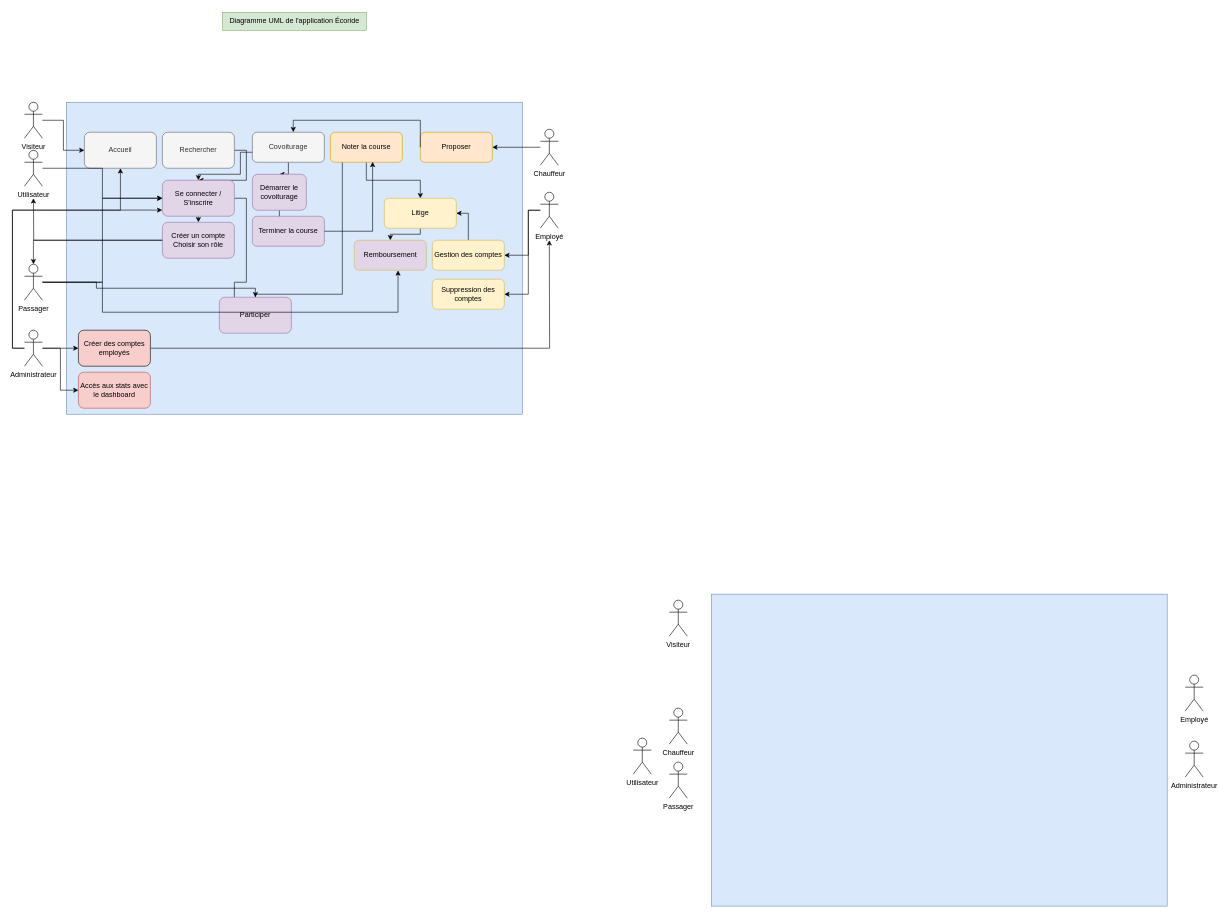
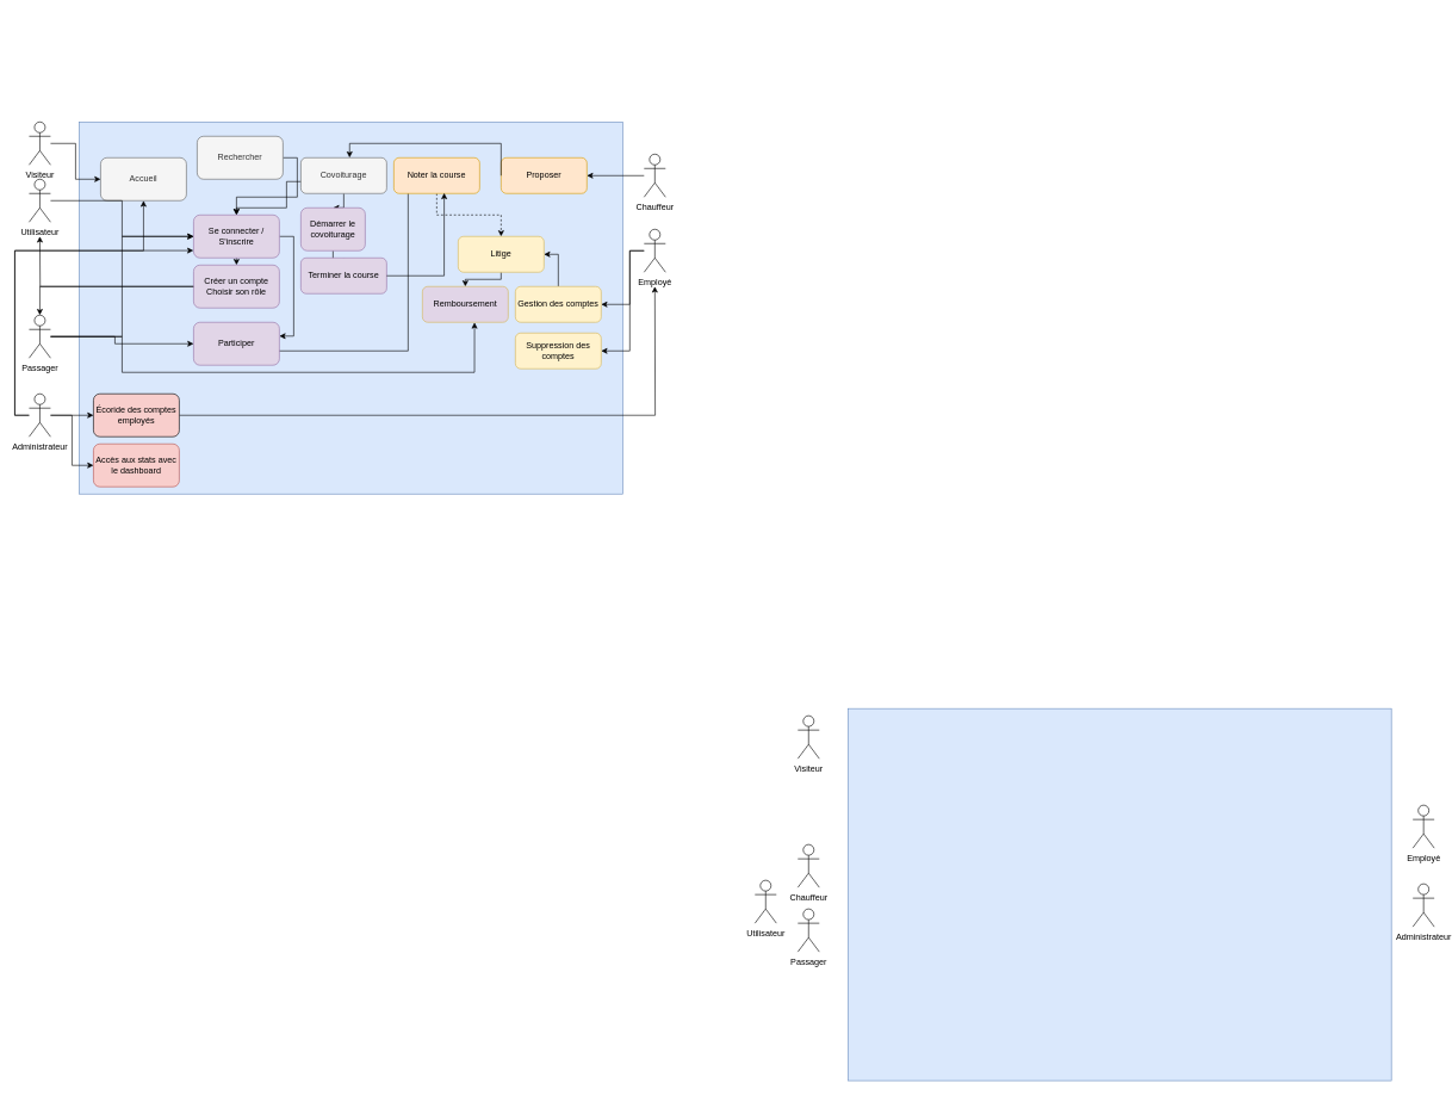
- <mxCell id="52" value="Diagramme UML de l'application Écoride" style="text;html=1;align=center;verticalAlign=middle;resizable=0;points=[];autosize=1;strokeColor=#82b366;fillColor=#d5e8d4;" vertex="1" parent="1"><mxGeometry x="370" y="20" width="240" height="30" as="geometry" /></mxCell>
- <mxCell id="7" value="Rechercher" style="rounded=1;whiteSpace=wrap;html=1;fillColor=#f5f5f5;fontColor=#333333;strokeColor=#666666;perimeter=rhombusPerimeter;" vertex="1" parent="1"><mxGeometry x="270" y="220" width="120" height="60" as="geometry" /></mxCell>
+ <mxCell id="7" value="Rechercher" style="rounded=1;whiteSpace=wrap;html=1;fillColor=#f5f5f5;fontColor=#333333;strokeColor=#666666;perimeter=rhombusPerimeter;" vertex="1" parent="1"><mxGeometry x="275" y="190" width="120" height="60" as="geometry" /></mxCell>
- <mxCell id="23" style="edgeStyle=orthogonalEdgeStyle;rounded=0;orthogonalLoop=1;jettySize=auto;html=1;" edge="1" parent="1" source="24" target="45"><mxGeometry relative="1" as="geometry" /></mxCell>
+ <mxCell id="23" style="edgeStyle=orthogonalEdgeStyle;rounded=0;orthogonalLoop=1;jettySize=auto;html=1;dashed=1;" edge="1" parent="1" source="24" target="45"><mxGeometry relative="1" as="geometry" /></mxCell>
- <mxCell id="19" value="Participer" style="rounded=1;whiteSpace=wrap;html=1;movable=1;resizable=1;rotatable=1;deletable=1;editable=1;locked=0;connectable=1;fillColor=#e1d5e7;strokeColor=#9673a6;perimeter=rhombusPerimeter;" vertex="1" parent="1"><mxGeometry x="365" y="495" width="120" height="60" as="geometry" /></mxCell>
+ <mxCell id="19" value="Participer" style="rounded=1;whiteSpace=wrap;html=1;movable=1;resizable=1;rotatable=1;deletable=1;editable=1;locked=0;connectable=1;fillColor=#e1d5e7;strokeColor=#9673a6;perimeter=rhombusPerimeter;" vertex="1" parent="1"><mxGeometry x="270" y="450" width="120" height="60" as="geometry" /></mxCell>
- <mxCell id="39" value="Créer des comptes employés" style="rounded=1;whiteSpace=wrap;html=1;fillColor=#f8cecc;strokeColor=default;perimeter=rhombusPerimeter;gradientColor=none;glass=0;shadow=0;absoluteArcSize=0;" vertex="1" parent="1"><mxGeometry x="130" y="550" width="120" height="60" as="geometry" /></mxCell>
+ <mxCell id="39" value="Écoride des comptes employés" style="rounded=1;whiteSpace=wrap;html=1;fillColor=#f8cecc;strokeColor=default;perimeter=rhombusPerimeter;gradientColor=none;glass=0;shadow=0;absoluteArcSize=0;" vertex="1" parent="1"><mxGeometry x="130" y="550" width="120" height="60" as="geometry" /></mxCell>
